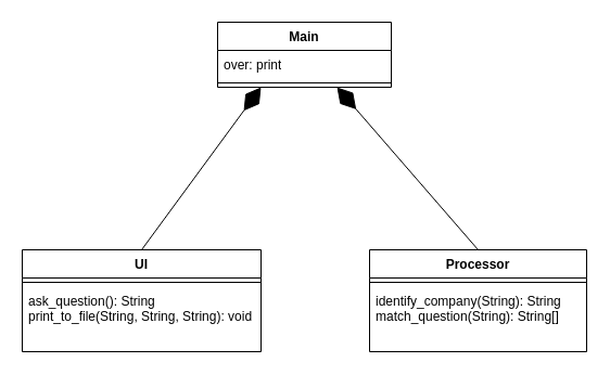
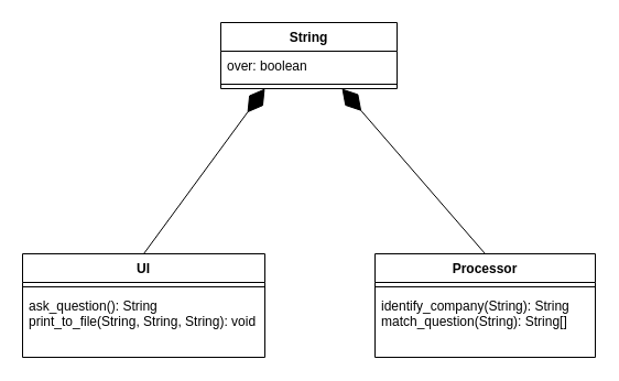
- <mxCell id="2" value="Main&lt;div&gt;&lt;br/&gt;&lt;/div&gt;" style="swimlane;fontStyle=1;align=center;verticalAlign=top;childLayout=stackLayout;horizontal=1;startSize=26;horizontalStack=0;resizeParent=1;resizeParentMax=0;resizeLast=0;collapsible=1;marginBottom=0;whiteSpace=wrap;html=1;" vertex="1" parent="1"><mxGeometry x="200" y="20" width="160" height="60" as="geometry" /></mxCell>
+ <mxCell id="2" value="String&lt;div&gt;&lt;br/&gt;&lt;/div&gt;" style="swimlane;fontStyle=1;align=center;verticalAlign=top;childLayout=stackLayout;horizontal=1;startSize=26;horizontalStack=0;resizeParent=1;resizeParentMax=0;resizeLast=0;collapsible=1;marginBottom=0;whiteSpace=wrap;html=1;" vertex="1" parent="1"><mxGeometry x="200" y="20" width="160" height="60" as="geometry" /></mxCell>
- <mxCell id="3" value="over: print" style="text;strokeColor=none;fillColor=none;align=left;verticalAlign=top;spacingLeft=4;spacingRight=4;overflow=hidden;rotatable=0;points=[[0,0.5],[1,0.5]];portConstraint=eastwest;whiteSpace=wrap;html=1;" vertex="1" parent="2"><mxGeometry y="26" width="160" height="26" as="geometry" /></mxCell>
+ <mxCell id="3" value="over: boolean" style="text;strokeColor=none;fillColor=none;align=left;verticalAlign=top;spacingLeft=4;spacingRight=4;overflow=hidden;rotatable=0;points=[[0,0.5],[1,0.5]];portConstraint=eastwest;whiteSpace=wrap;html=1;" vertex="1" parent="2"><mxGeometry y="26" width="160" height="26" as="geometry" /></mxCell>
